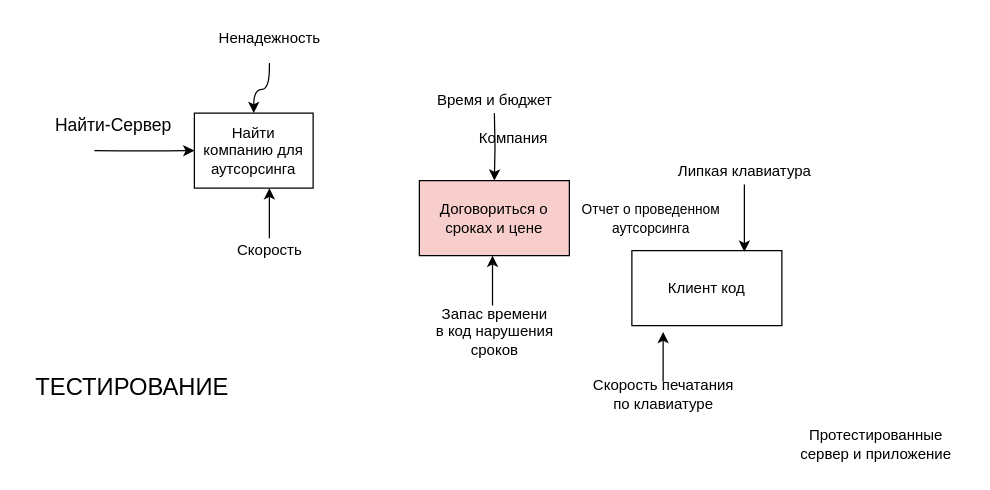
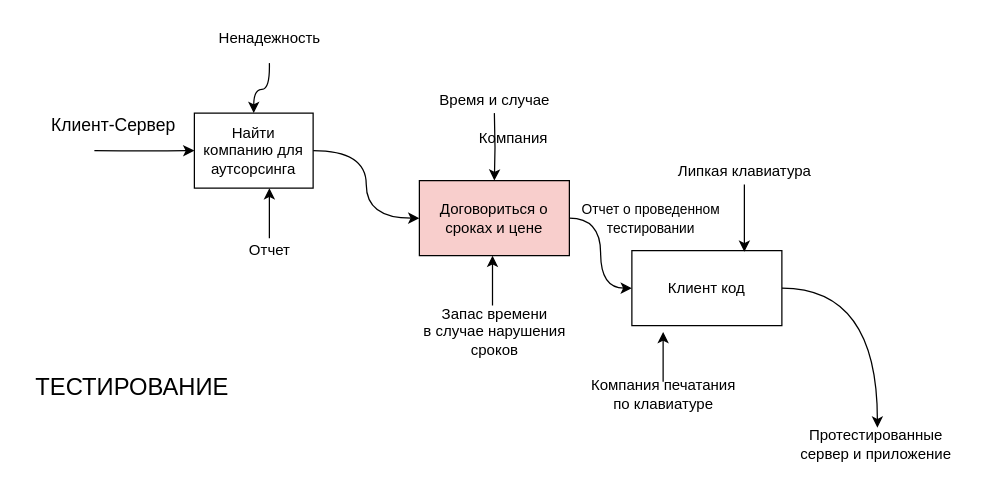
- <mxCell id="19" value="Время и бюджет" style="text;html=1;align=center;verticalAlign=middle;resizable=0;points=[];;autosize=1;" vertex="1" parent="1"><mxGeometry x="340" y="70" width="110" height="20" as="geometry" /></mxCell>
+ <mxCell id="19" value="Время и случае" style="text;html=1;align=center;verticalAlign=middle;resizable=0;points=[];;autosize=1;" vertex="1" parent="1"><mxGeometry x="340" y="70" width="110" height="20" as="geometry" /></mxCell>
- <mxCell id="13" value="&lt;font style=&quot;font-size: 14px&quot;&gt;Найти-Сервер&lt;/font&gt;" style="text;html=1;align=center;verticalAlign=middle;resizable=0;points=[];;autosize=1;" vertex="1" parent="1"><mxGeometry x="35" y="90" width="110" height="20" as="geometry" /></mxCell>
+ <mxCell id="13" value="&lt;font style=&quot;font-size: 14px&quot;&gt;Клиент-Сервер&lt;/font&gt;" style="text;html=1;align=center;verticalAlign=middle;resizable=0;points=[];;autosize=1;" vertex="1" parent="1"><mxGeometry x="35" y="90" width="110" height="20" as="geometry" /></mxCell>
+ <mxCell id="2" style="edgeStyle=orthogonalEdgeStyle;orthogonalLoop=1;jettySize=auto;html=1;entryX=0;entryY=0.5;entryDx=0;entryDy=0;curved=1;" edge="1" parent="1" source="6" target="9"><mxGeometry relative="1" as="geometry" /></mxCell>
- <mxCell id="15" value="&lt;font style=&quot;font-size: 11px&quot;&gt;Отчет о проведенном &lt;br&gt;аутсорсинга&lt;/font&gt;" style="text;html=1;align=center;verticalAlign=middle;resizable=0;points=[];;autosize=1;" vertex="1" parent="1"><mxGeometry x="455" y="158.5" width="130" height="30" as="geometry" /></mxCell>
+ <mxCell id="15" value="&lt;font style=&quot;font-size: 11px&quot;&gt;Отчет о проведенном &lt;br&gt;тестировании&lt;/font&gt;" style="text;html=1;align=center;verticalAlign=middle;resizable=0;points=[];;autosize=1;" vertex="1" parent="1"><mxGeometry x="455" y="158.5" width="130" height="30" as="geometry" /></mxCell>
+ <mxCell id="7" style="edgeStyle=orthogonalEdgeStyle;curved=1;orthogonalLoop=1;jettySize=auto;html=1;entryX=0;entryY=0.5;entryDx=0;entryDy=0;" edge="1" parent="1" source="9" target="11"><mxGeometry relative="1" as="geometry" /></mxCell>
- <mxCell id="18" value="Скорость" style="text;html=1;align=center;verticalAlign=middle;resizable=0;points=[];;autosize=1;" vertex="1" parent="1"><mxGeometry x="180" y="190" width="70" height="20" as="geometry" /></mxCell>
+ <mxCell id="18" value="Отчет" style="text;html=1;align=center;verticalAlign=middle;resizable=0;points=[];;autosize=1;" vertex="1" parent="1"><mxGeometry x="180" y="190" width="70" height="20" as="geometry" /></mxCell>
+ <mxCell id="10" style="edgeStyle=orthogonalEdgeStyle;curved=1;orthogonalLoop=1;jettySize=auto;html=1;entryX=0.51;entryY=0.054;entryDx=0;entryDy=0;entryPerimeter=0;" edge="1" parent="1" source="11" target="16"><mxGeometry relative="1" as="geometry"><mxPoint x="535" y="270" as="targetPoint" /></mxGeometry></mxCell>
- <mxCell id="21" value="Запас времени&lt;br&gt;в код нарушения&lt;br&gt;сроков" style="text;html=1;align=center;verticalAlign=middle;resizable=0;points=[];;autosize=1;" vertex="1" parent="1"><mxGeometry x="330" y="240" width="130" height="50" as="geometry" /></mxCell>
+ <mxCell id="21" value="Запас времени&lt;br&gt;в случае нарушения&lt;br&gt;сроков" style="text;html=1;align=center;verticalAlign=middle;resizable=0;points=[];;autosize=1;" vertex="1" parent="1"><mxGeometry x="330" y="240" width="130" height="50" as="geometry" /></mxCell>
- <mxCell id="23" value="Скорость печатания&lt;br&gt;по клавиатуре" style="text;html=1;align=center;verticalAlign=middle;resizable=0;points=[];;autosize=1;" vertex="1" parent="1"><mxGeometry x="465" y="300" width="130" height="30" as="geometry" /></mxCell>
+ <mxCell id="23" value="Компания печатания&lt;br&gt;по клавиатуре" style="text;html=1;align=center;verticalAlign=middle;resizable=0;points=[];;autosize=1;" vertex="1" parent="1"><mxGeometry x="465" y="300" width="130" height="30" as="geometry" /></mxCell>
